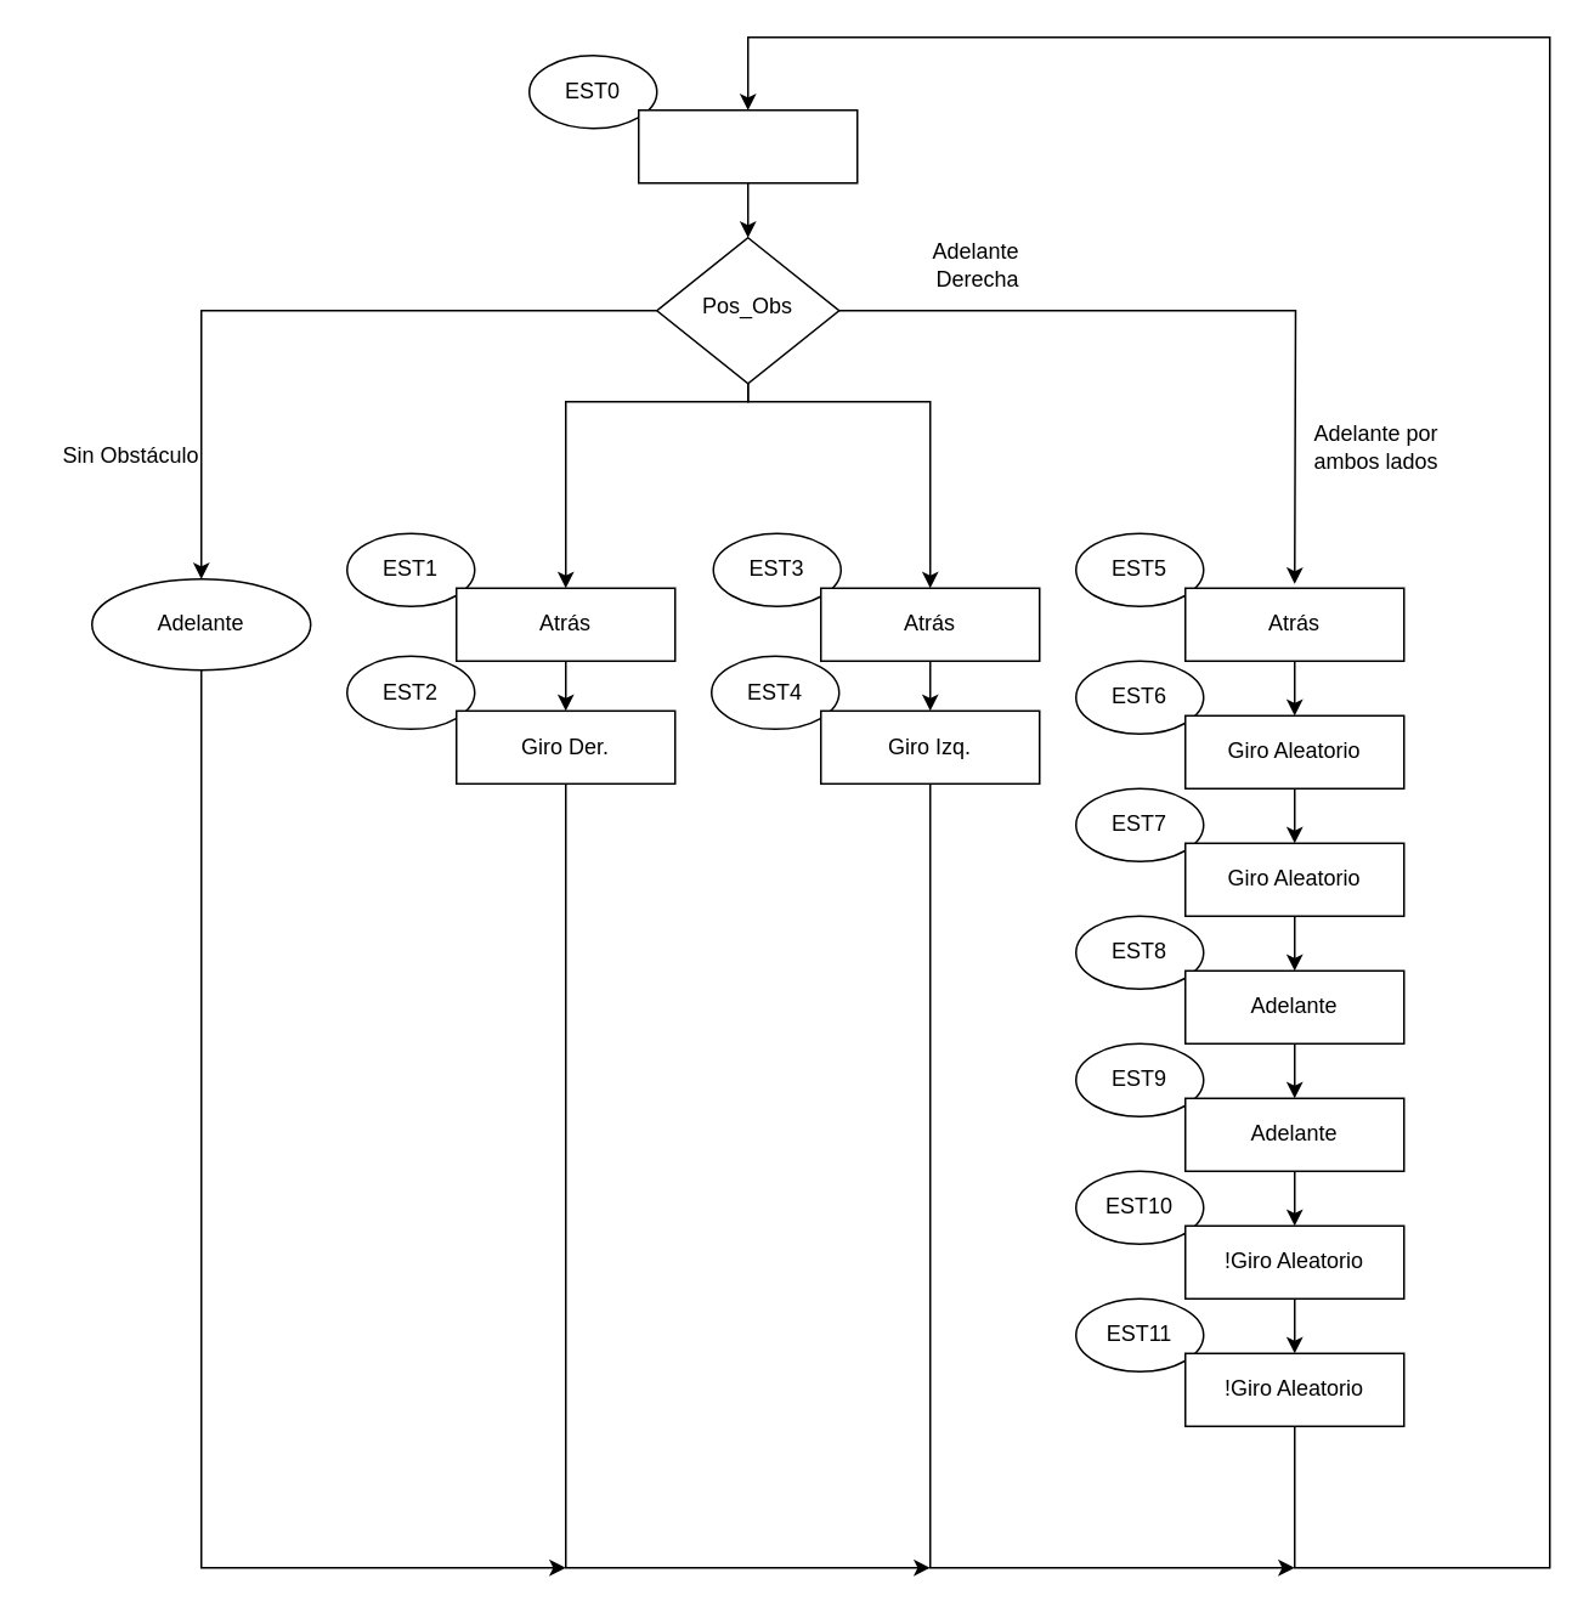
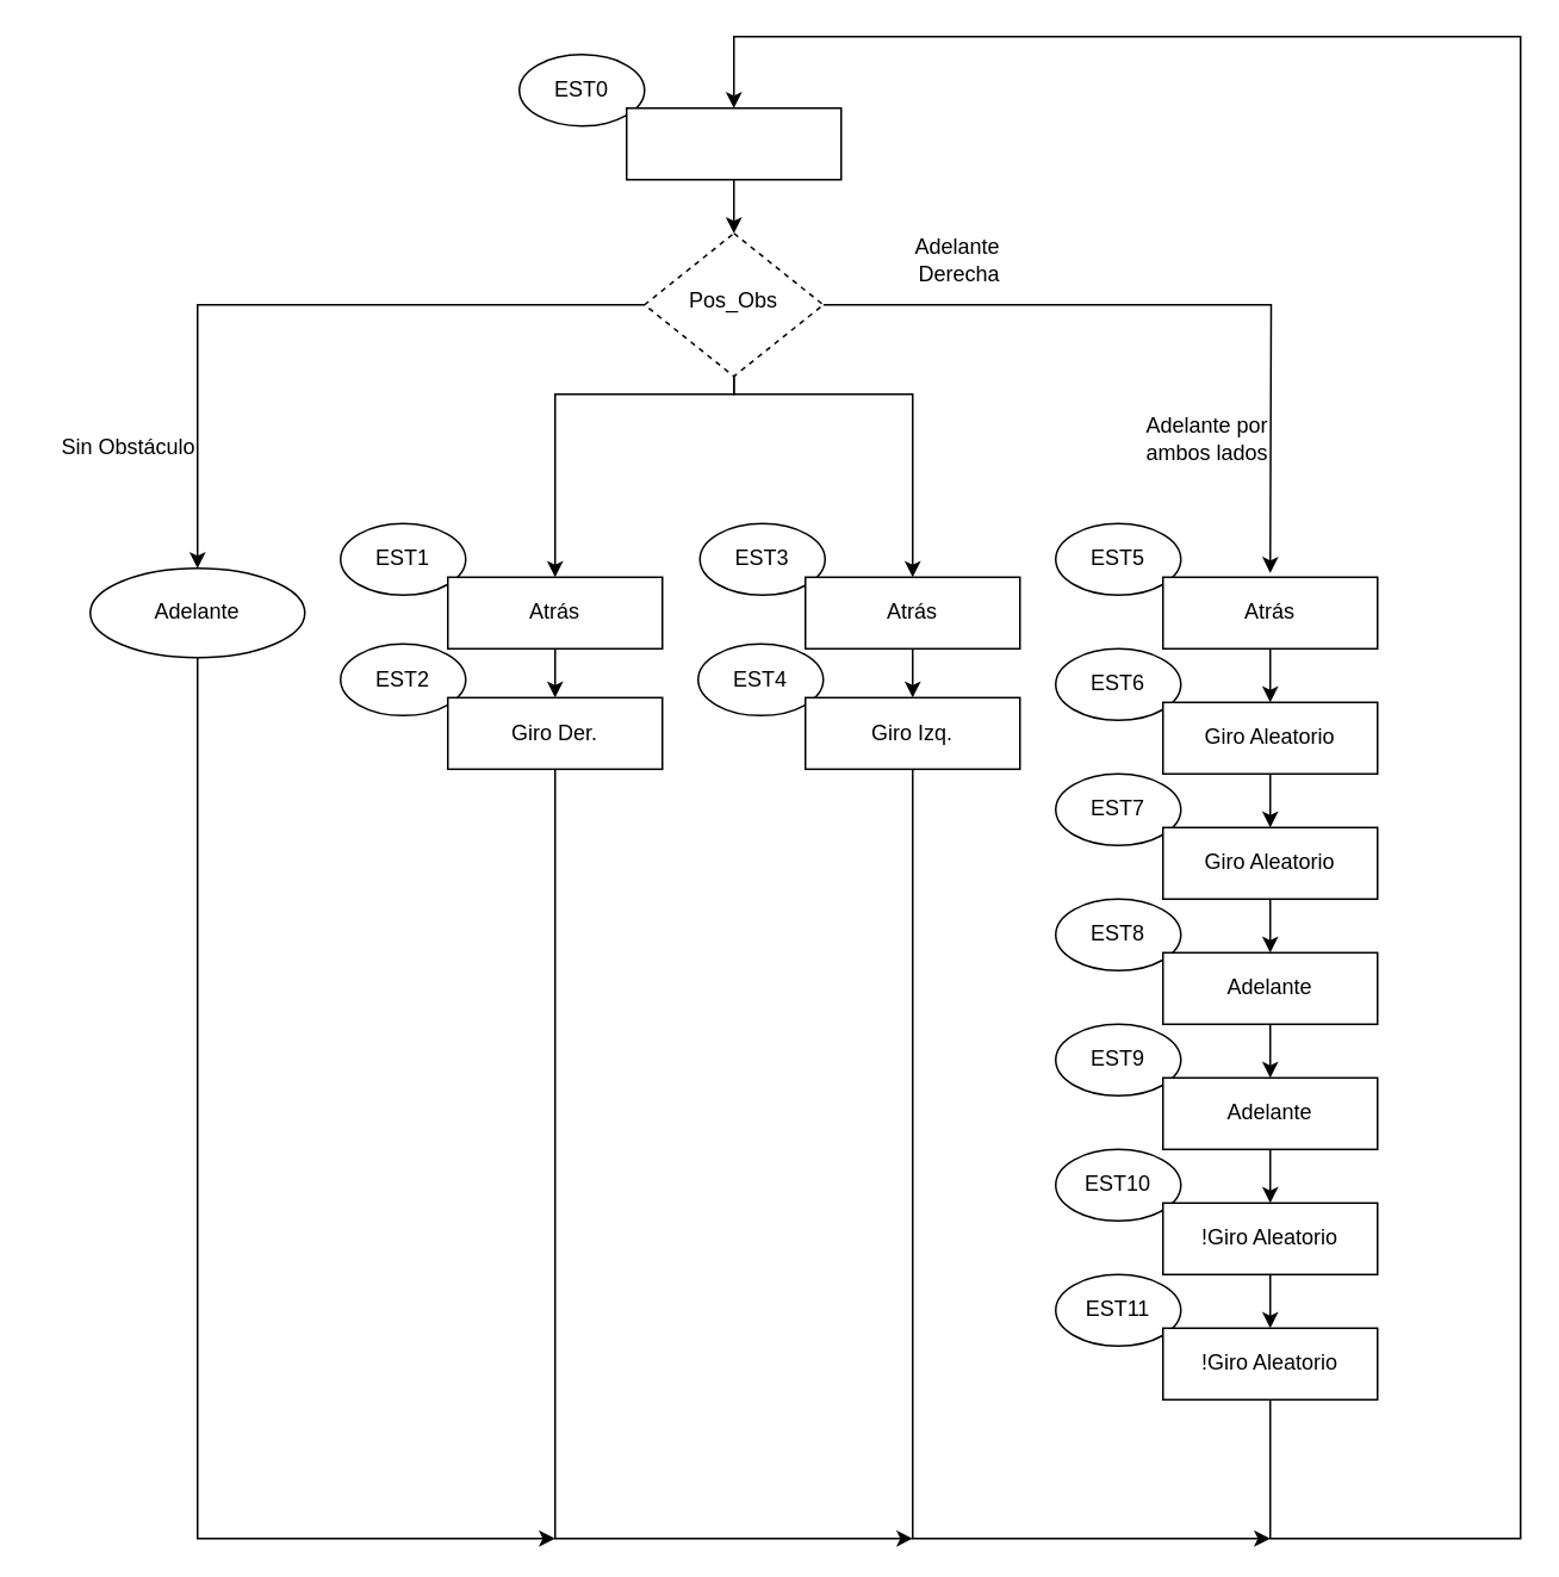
- <mxCell id="9" value="Pos_Obs" style="rhombus;whiteSpace=wrap;html=1;shadow=0;fontFamily=Helvetica;fontSize=12;align=center;strokeWidth=1;spacing=6;spacingTop=-4;" parent="1" vertex="1"><mxGeometry x="360" y="130" width="100" height="80" as="geometry" /></mxCell>
+ <mxCell id="9" value="Pos_Obs" style="rhombus;whiteSpace=wrap;html=1;shadow=0;fontFamily=Helvetica;fontSize=12;align=center;strokeWidth=1;spacing=6;spacingTop=-4;dashed=1;" parent="1" vertex="1"><mxGeometry x="360" y="130" width="100" height="80" as="geometry" /></mxCell>
- <mxCell id="47" value="Adelante por &lt;br&gt;ambos lados" style="text;html=1;align=right;verticalAlign=middle;resizable=0;points=[];autosize=1;" vertex="1" parent="1"><mxGeometry x="710" y="230" width="80" height="30" as="geometry" /></mxCell>
+ <mxCell id="47" value="Adelante por &lt;br&gt;ambos lados" style="text;html=1;align=right;verticalAlign=middle;resizable=0;points=[];autosize=1;" vertex="1" parent="1"><mxGeometry x="630" y="230" width="80" height="30" as="geometry" /></mxCell>
